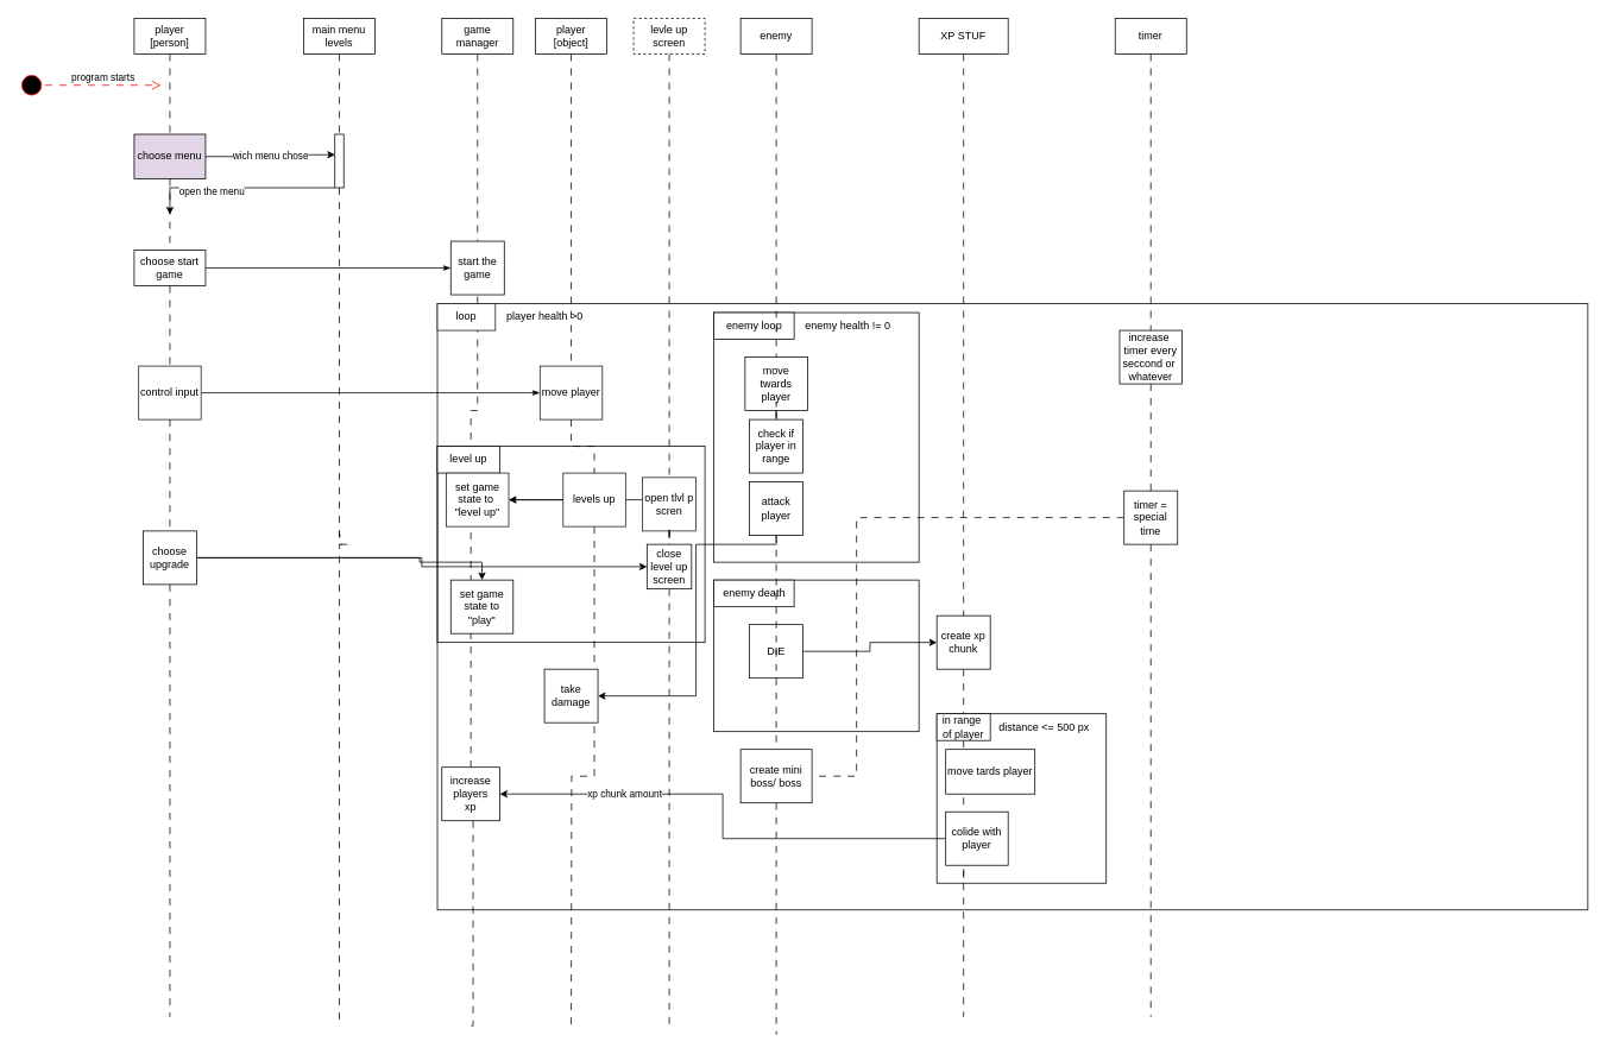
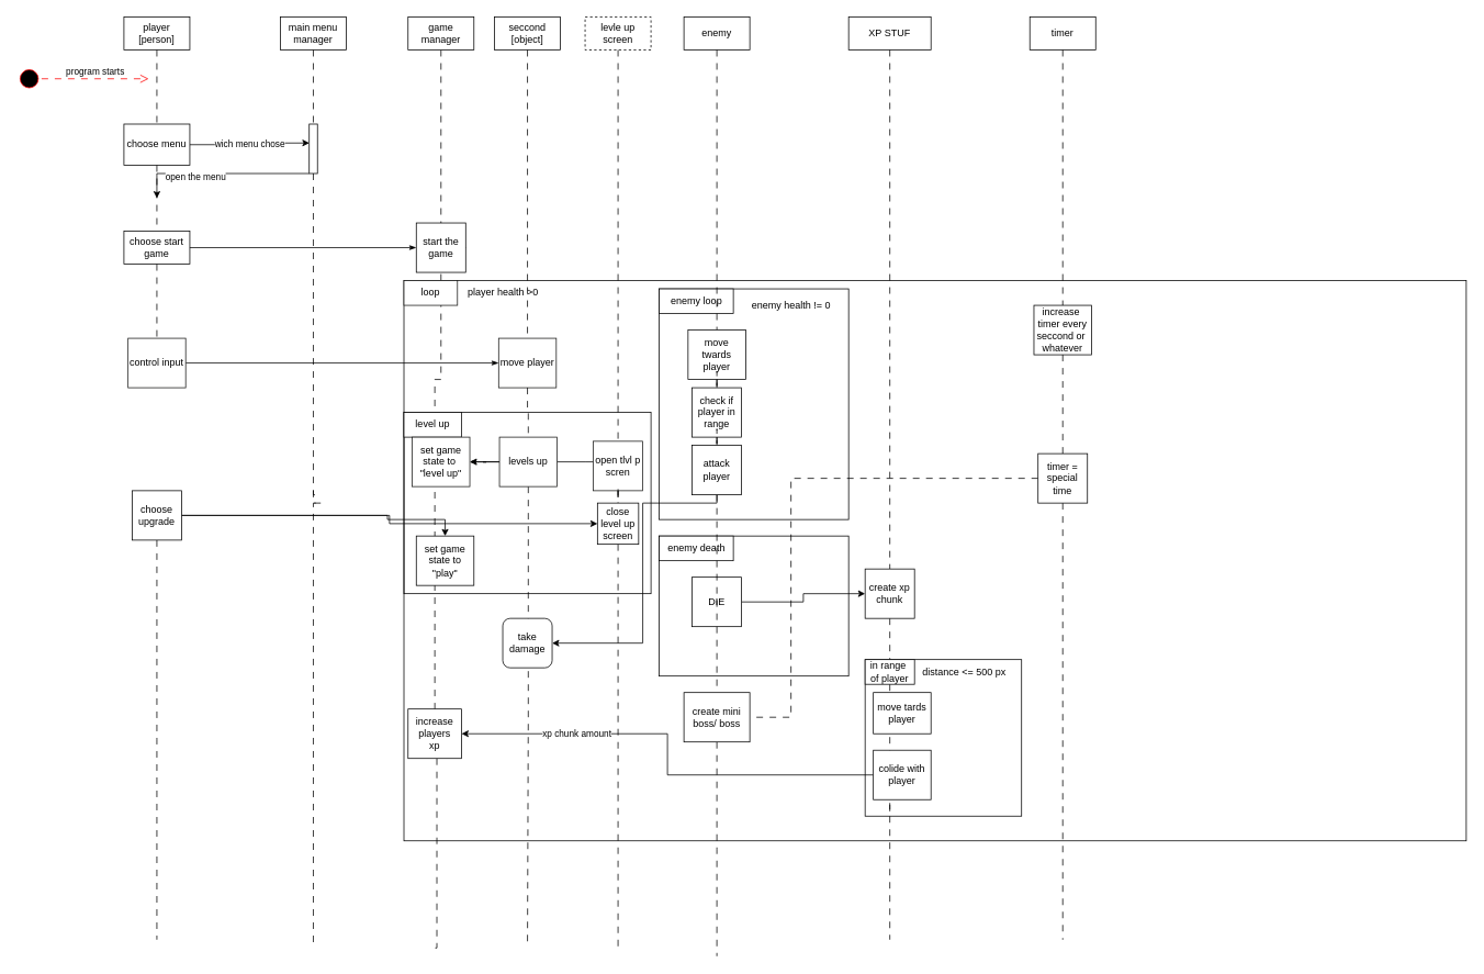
- <mxCell id="11" value="main menu levels" style="whiteSpace=wrap;html=1;movable=1;resizable=1;rotatable=1;deletable=1;editable=1;connectable=1;" parent="1" vertex="1"><mxGeometry x="340" y="20" width="80" height="40" as="geometry" /></mxCell>
+ <mxCell id="11" value="main menu manager" style="whiteSpace=wrap;html=1;movable=1;resizable=1;rotatable=1;deletable=1;editable=1;connectable=1;" parent="1" vertex="1"><mxGeometry x="340" y="20" width="80" height="40" as="geometry" /></mxCell>
- <mxCell id="33" value="player&lt;br&gt;[object]" style="whiteSpace=wrap;html=1;movable=1;resizable=1;rotatable=1;deletable=1;editable=1;connectable=1;" parent="1" vertex="1"><mxGeometry x="600" y="20" width="80" height="40" as="geometry" /></mxCell>
+ <mxCell id="33" value="seccond&lt;br&gt;[object]" style="whiteSpace=wrap;html=1;movable=1;resizable=1;rotatable=1;deletable=1;editable=1;connectable=1;" parent="1" vertex="1"><mxGeometry x="600" y="20" width="80" height="40" as="geometry" /></mxCell>
- <mxCell id="18" value="choose menu" style="whiteSpace=wrap;html=1;movable=1;resizable=1;rotatable=1;deletable=1;editable=1;connectable=1;fillColor=#e1d5e7;" parent="1" vertex="1"><mxGeometry x="150" y="150" width="80" height="50" as="geometry" /></mxCell>
+ <mxCell id="18" value="choose menu" style="whiteSpace=wrap;html=1;movable=1;resizable=1;rotatable=1;deletable=1;editable=1;connectable=1;" parent="1" vertex="1"><mxGeometry x="150" y="150" width="80" height="50" as="geometry" /></mxCell>
- <mxCell id="58" value="enemy health != 0" style="text;html=1;align=center;verticalAlign=middle;resizable=0;points=[];autosize=1;strokeColor=none;fillColor=none;" vertex="1" parent="1"><mxGeometry x="890" y="350" width="120" height="30" as="geometry" /></mxCell>
+ <mxCell id="58" value="enemy health != 0" style="text;html=1;align=center;verticalAlign=middle;resizable=0;points=[];autosize=1;strokeColor=none;fillColor=none;" vertex="1" parent="1"><mxGeometry x="900" y="355" width="120" height="30" as="geometry" /></mxCell>
+ <mxCell id="61" value="" style="edgeStyle=orthogonalEdgeStyle;rounded=0;orthogonalLoop=1;jettySize=auto;html=1;endArrow=none;endFill=0;dashed=1;dashPattern=8 8;movable=0;resizable=0;rotatable=0;deletable=0;editable=0;connectable=0;startArrow=none;" edge="1" parent="1" source="60" target="63"><mxGeometry relative="1" as="geometry"><mxPoint x="870" y="945" as="targetPoint" /><mxPoint x="870" y="530" as="sourcePoint" /></mxGeometry></mxCell>
- <mxCell id="43" value="" style="edgeStyle=orthogonalEdgeStyle;rounded=0;orthogonalLoop=1;jettySize=auto;html=1;endArrow=none;endFill=0;dashed=1;dashPattern=8 8;startArrow=none;movable=1;resizable=1;rotatable=1;deletable=1;editable=1;connectable=1;" edge="1" parent="1" source="31" target="46"><mxGeometry relative="1" as="geometry"><mxPoint x="190" y="800" as="targetPoint" /><mxPoint x="190" y="470" as="sourcePoint" /></mxGeometry></mxCell>
- <mxCell id="40" value="levels up" style="whiteSpace=wrap;html=1;strokeColor=#191917;fillColor=default;movable=1;resizable=1;rotatable=1;deletable=1;editable=1;connectable=1;" parent="1" vertex="1"><mxGeometry x="631" y="530" width="70" height="60" as="geometry" /></mxCell>
+ <mxCell id="40" value="levels up" style="whiteSpace=wrap;html=1;strokeColor=#191917;fillColor=default;movable=1;resizable=1;rotatable=1;deletable=1;editable=1;connectable=1;" parent="1" vertex="1"><mxGeometry x="606" y="530" width="70" height="60" as="geometry" /></mxCell>
- <mxCell id="64" value="take damage" style="whiteSpace=wrap;html=1;strokeColor=default;fillColor=default;" vertex="1" parent="1"><mxGeometry x="610" y="750" width="60" height="60" as="geometry" /></mxCell>
+ <mxCell id="64" value="take damage" style="whiteSpace=wrap;html=1;strokeColor=default;fillColor=default;rounded=1;" vertex="1" parent="1"><mxGeometry x="610" y="750" width="60" height="60" as="geometry" /></mxCell>
- <mxCell id="74" value="move tards player" style="whiteSpace=wrap;html=1;strokeColor=default;fillColor=default;" vertex="1" parent="1"><mxGeometry x="1060" y="840" width="100" height="50" as="geometry" /></mxCell>
+ <mxCell id="74" value="move tards player" style="whiteSpace=wrap;html=1;strokeColor=default;fillColor=default;" vertex="1" parent="1"><mxGeometry x="1060" y="840" width="70" height="50" as="geometry" /></mxCell>
